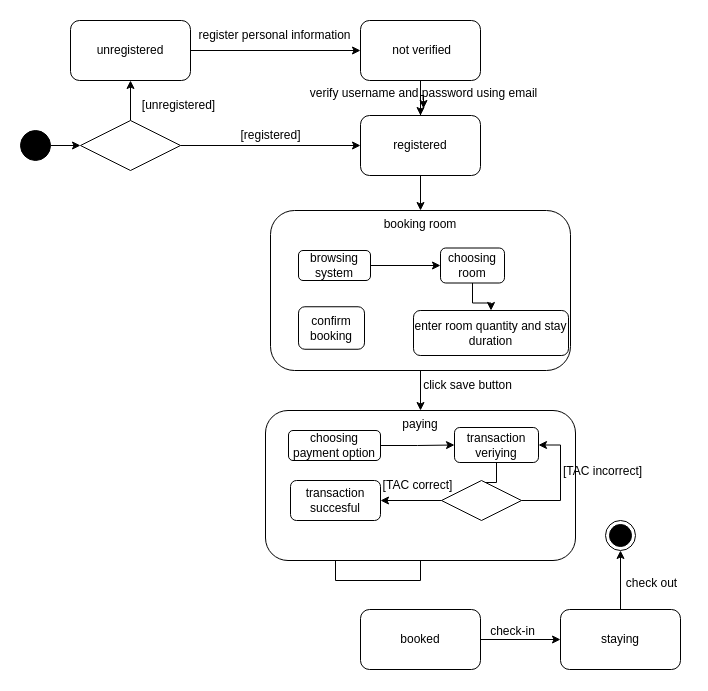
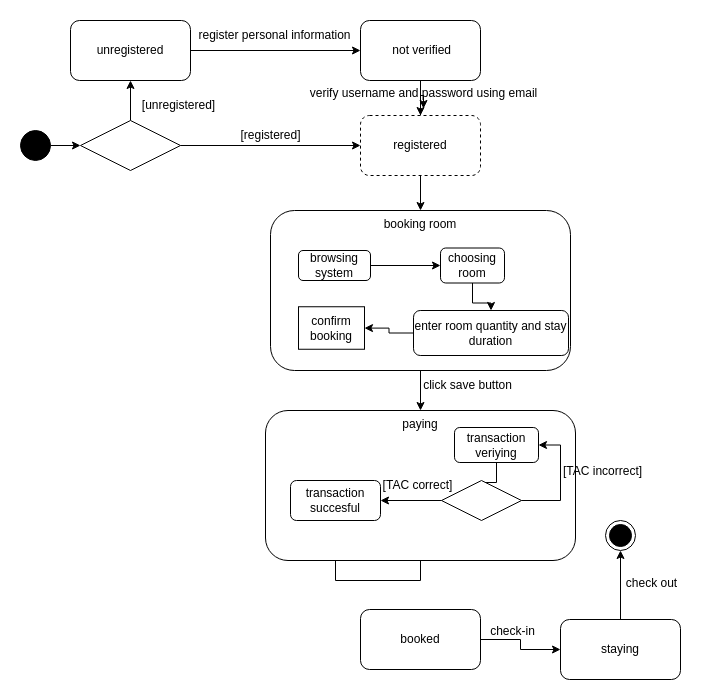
- <mxCell id="15" value="registered" style="rounded=1;whiteSpace=wrap;html=1;" vertex="1" parent="1"><mxGeometry x="360" y="115" width="120" height="60" as="geometry" /></mxCell>
+ <mxCell id="15" value="registered" style="rounded=1;whiteSpace=wrap;html=1;dashed=1;" vertex="1" parent="1"><mxGeometry x="360" y="115" width="120" height="60" as="geometry" /></mxCell>
- <mxCell id="27" value="confirm booking" style="whiteSpace=wrap;html=1;rounded=1;" vertex="1" parent="1"><mxGeometry x="298" y="306.25" width="66" height="42.5" as="geometry" /></mxCell>
+ <mxCell id="27" value="confirm booking" style="whiteSpace=wrap;html=1;rounded=0;" vertex="1" parent="1"><mxGeometry x="298" y="306.25" width="66" height="42.5" as="geometry" /></mxCell>
+ <mxCell id="25" value="" style="edgeStyle=orthogonalEdgeStyle;rounded=0;orthogonalLoop=1;jettySize=auto;html=1;" edge="1" parent="1" source="26" target="27"><mxGeometry relative="1" as="geometry" /></mxCell>
- <mxCell id="32" value="choosing payment option" style="rounded=1;whiteSpace=wrap;html=1;" vertex="1" parent="1"><mxGeometry x="288" y="430" width="92" height="30" as="geometry" /></mxCell>
- <mxCell id="31" value="" style="edgeStyle=orthogonalEdgeStyle;rounded=0;orthogonalLoop=1;jettySize=auto;html=1;" edge="1" parent="1" source="32" target="34"><mxGeometry relative="1" as="geometry" /></mxCell>
- <mxCell id="44" value="staying" style="whiteSpace=wrap;html=1;rounded=1;" vertex="1" parent="1"><mxGeometry x="560" y="609" width="120" height="60" as="geometry" /></mxCell>
+ <mxCell id="44" value="staying" style="whiteSpace=wrap;html=1;rounded=1;" vertex="1" parent="1"><mxGeometry x="560" y="619" width="120" height="60" as="geometry" /></mxCell>
